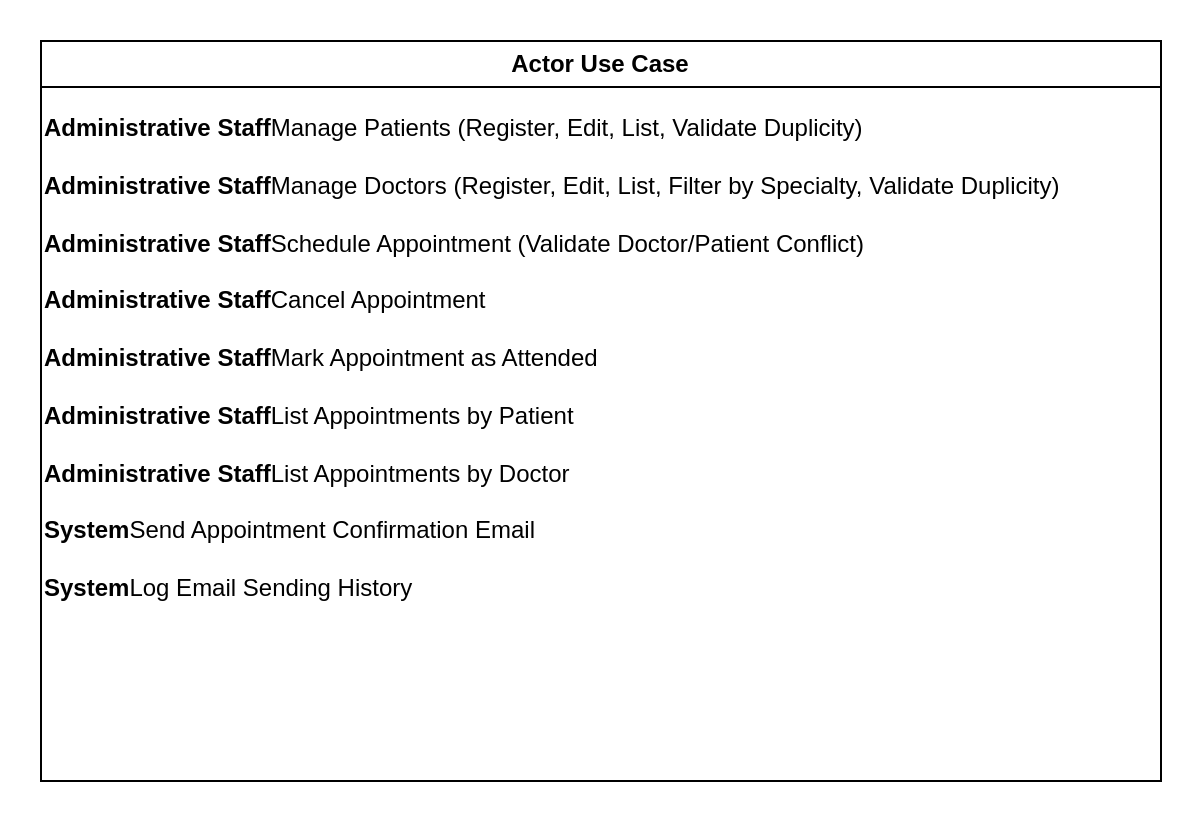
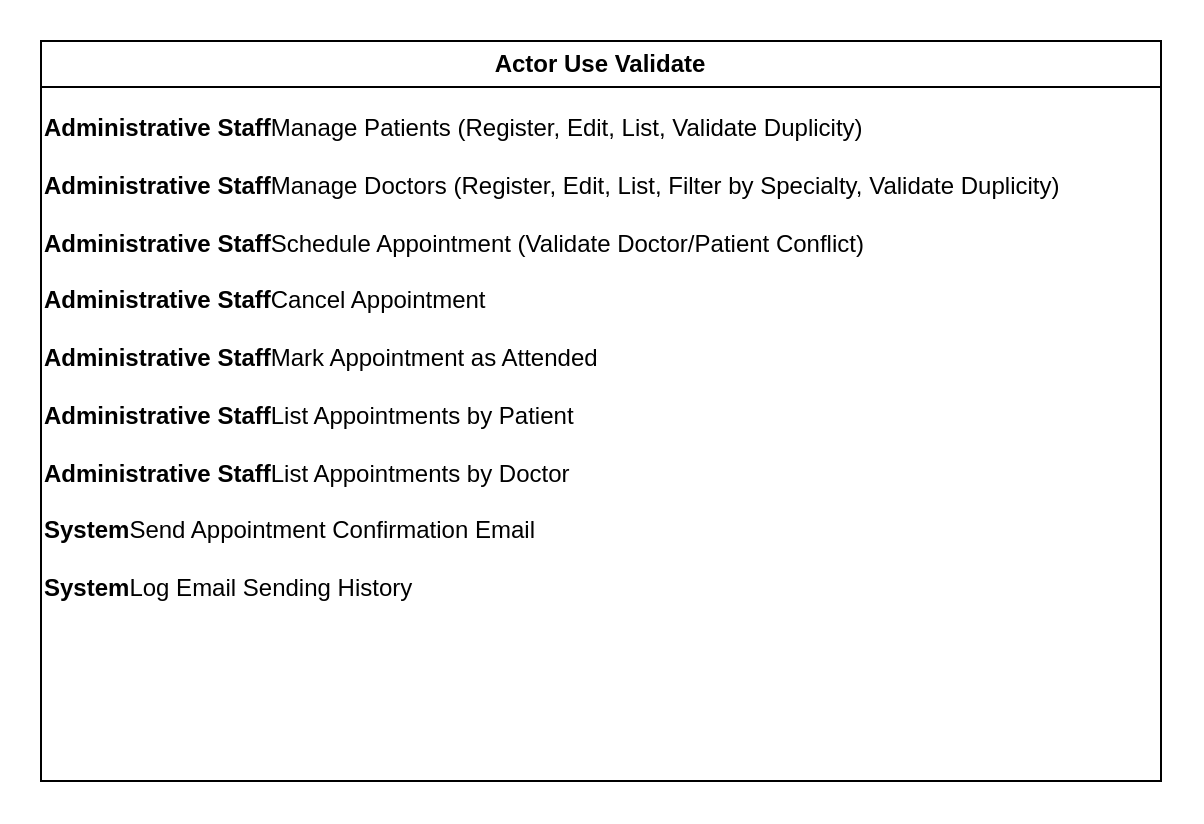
- <mxCell id="2" value="Actor Use Case" style="swimlane;whiteSpace=wrap;html=1;" vertex="1" parent="1"><mxGeometry x="20" y="20" width="560" height="370" as="geometry" /></mxCell>
+ <mxCell id="2" value="Actor Use Validate" style="swimlane;whiteSpace=wrap;html=1;" vertex="1" parent="1"><mxGeometry x="20" y="20" width="560" height="370" as="geometry" /></mxCell>
